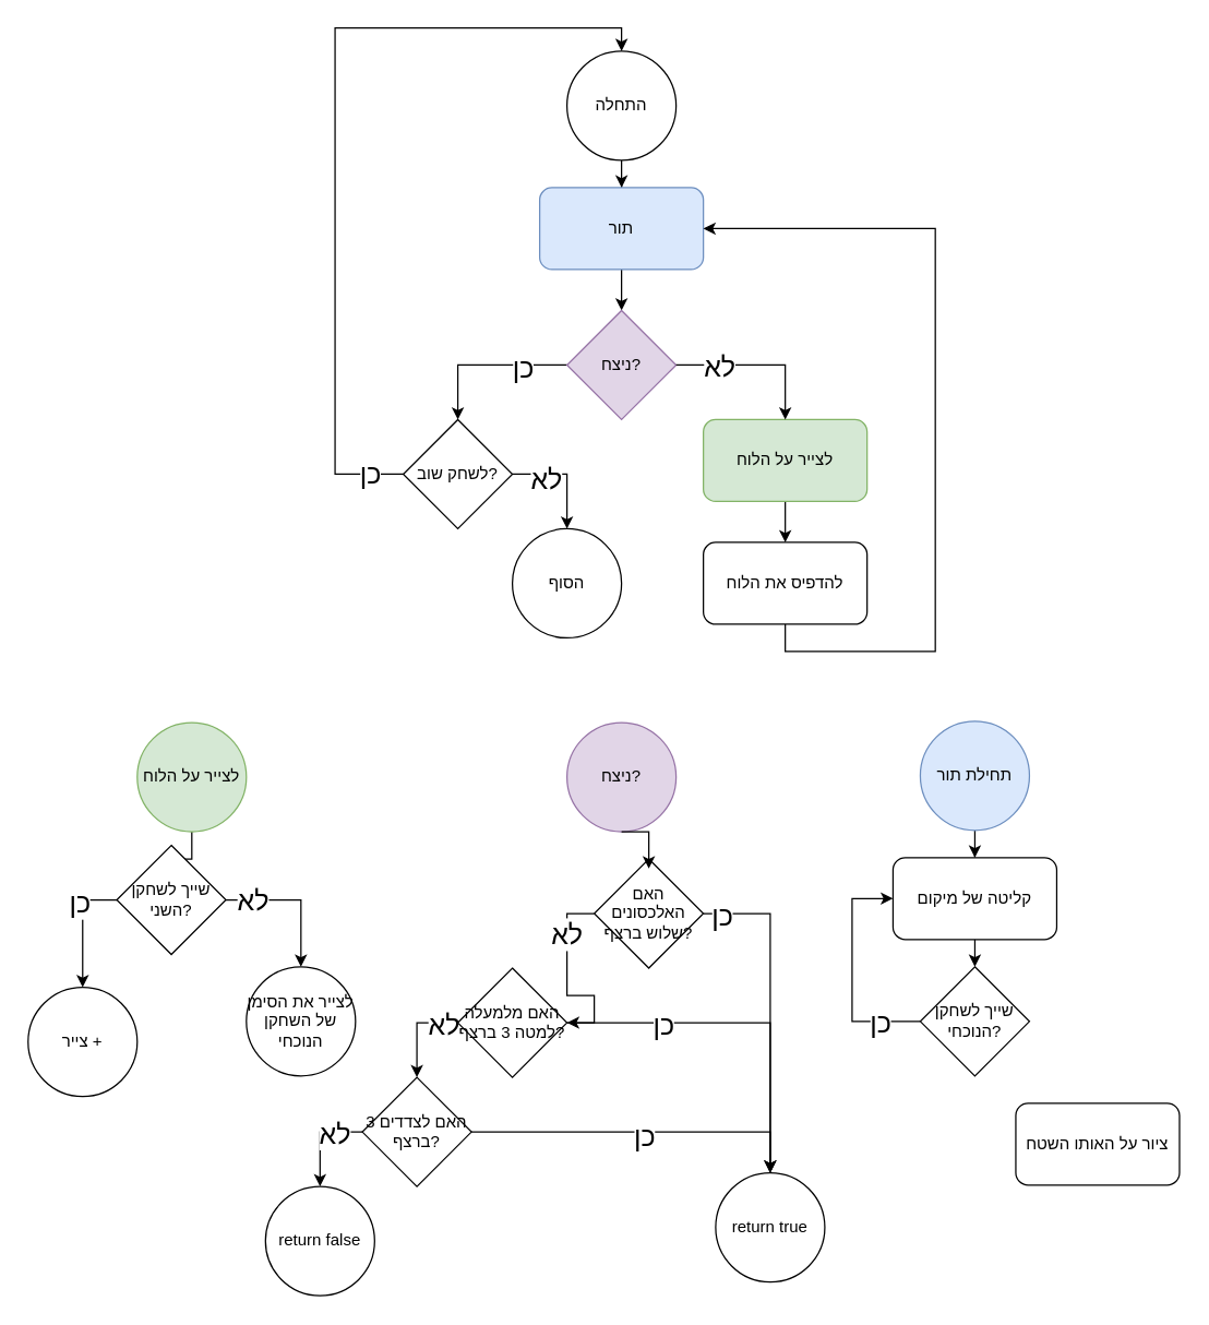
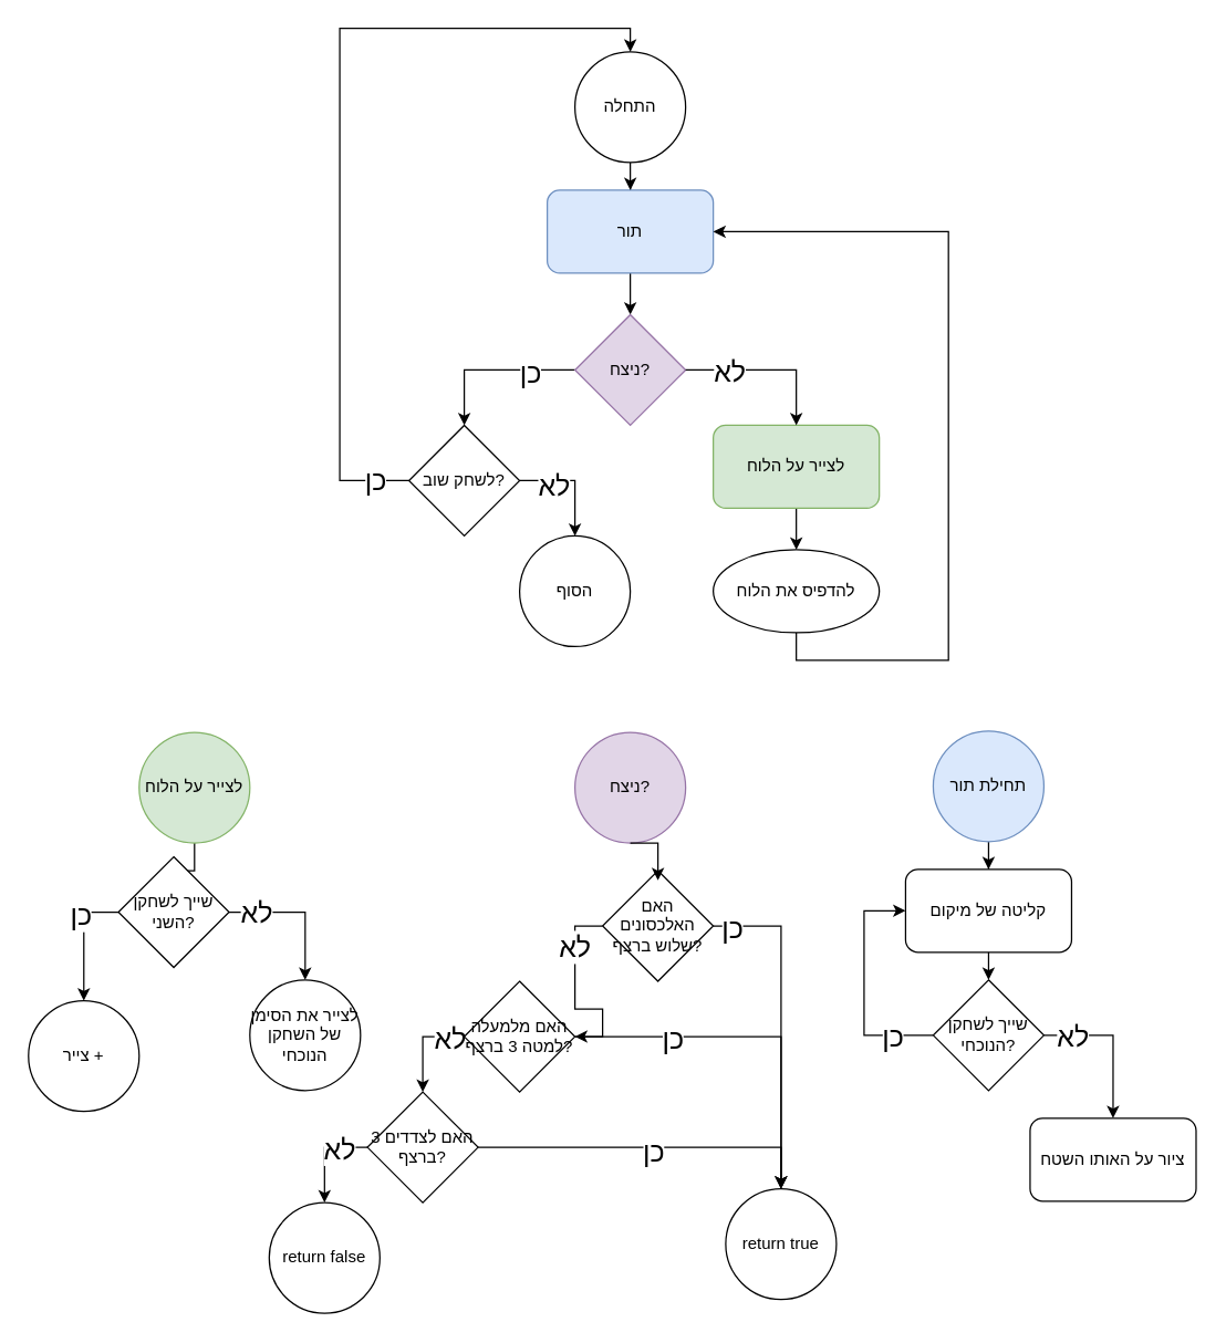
- <mxCell id="18" value="להדפיס את הלוח" style="rounded=1;whiteSpace=wrap;html=1;" vertex="1" parent="1"><mxGeometry x="515" y="397" width="120" height="60" as="geometry" /></mxCell>
+ <mxCell id="18" value="להדפיס את הלוח" style="ellipse;whiteSpace=wrap;html=1;" vertex="1" parent="1"><mxGeometry x="515" y="397" width="120" height="60" as="geometry" /></mxCell>
+ <mxCell id="25" style="edgeStyle=orthogonalEdgeStyle;rounded=0;orthogonalLoop=1;jettySize=auto;html=1;exitX=1;exitY=0.5;exitDx=0;exitDy=0;" edge="1" parent="1" source="29" target="30"><mxGeometry relative="1" as="geometry" /></mxCell>
+ <mxCell id="26" value="&lt;font style=&quot;font-size: 20px;&quot;&gt;לא&lt;/font&gt;" style="edgeLabel;html=1;align=center;verticalAlign=middle;resizable=0;points=[];" vertex="1" connectable="0" parent="25"><mxGeometry x="-0.473" relative="1" as="geometry"><mxPoint x="-9" as="offset" /></mxGeometry></mxCell>
